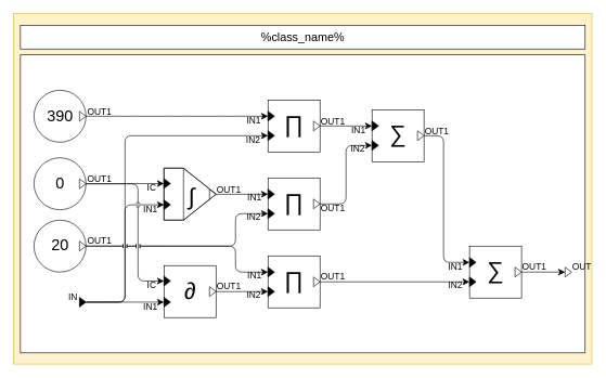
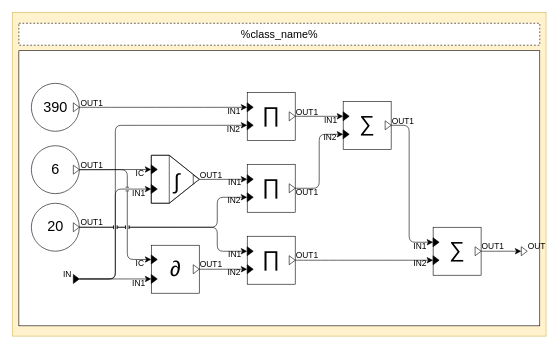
- <mxCell id="3" value="%class_name%" style="rounded=0;whiteSpace=wrap;html=1;fillColor=#ffffff;fontSize=18;connectable=0;allowArrows=0;rotatable=0;cloneable=0;deletable=0;" parent="2" vertex="1"><mxGeometry x="10.858" y="18.309" width="868.671" height="36.609" as="geometry" /></mxCell>
+ <mxCell id="3" value="%class_name%" style="rounded=0;whiteSpace=wrap;html=1;fillColor=#ffffff;fontSize=18;connectable=0;allowArrows=0;rotatable=0;cloneable=0;deletable=0;dashed=1;" parent="2" vertex="1"><mxGeometry x="10.858" y="18.309" width="868.671" height="36.609" as="geometry" /></mxCell>
- <mxCell id="41" value="0" style="ellipse;whiteSpace=wrap;html=1;comic=0;fillColor=#ffffff;fontSize=24;align=center;allowArrows=0;connectable=0;container=1;collapsible=0;recursiveResize=1;direction=west;resizable=0;metaEdit=1;" parent="4" vertex="1"><mxGeometry x="20.832" y="158.389" width="80" height="80" as="geometry" /></mxCell>
+ <mxCell id="41" value="6" style="ellipse;whiteSpace=wrap;html=1;comic=0;fillColor=#ffffff;fontSize=24;align=center;allowArrows=0;connectable=0;container=1;collapsible=0;recursiveResize=1;direction=west;resizable=0;metaEdit=1;" parent="4" vertex="1"><mxGeometry x="20.832" y="158.389" width="80" height="80" as="geometry" /></mxCell>
